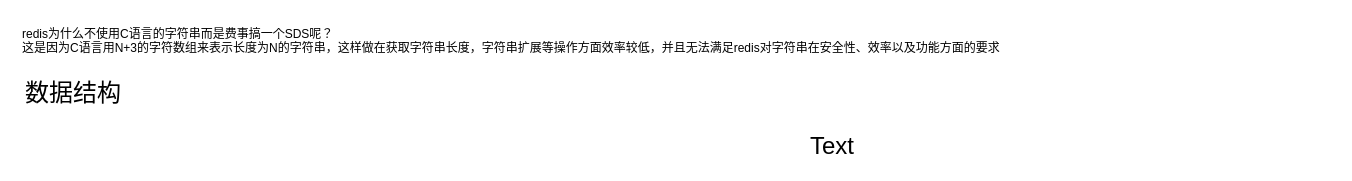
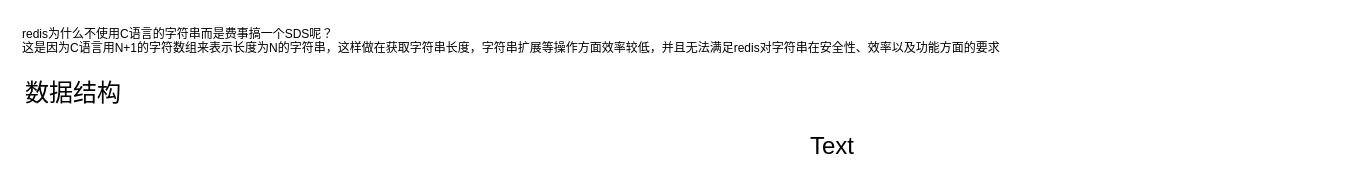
- <mxCell id="2" value="redis为什么不使用C语言的字符串而是费事搞一个SDS呢？&lt;br&gt;这是因为C语言用N+3的字符数组来表示长度为N的字符串，这样做在获取字符串长度，字符串扩展等操作方面效率较低，并且无法满足redis对字符串在安全性、效率以及功能方面的要求" style="text;html=1;" vertex="1" parent="1"><mxGeometry x="20" y="20" width="1310" height="30" as="geometry" /></mxCell>
+ <mxCell id="2" value="redis为什么不使用C语言的字符串而是费事搞一个SDS呢？&lt;br&gt;这是因为C语言用N+1的字符数组来表示长度为N的字符串，这样做在获取字符串长度，字符串扩展等操作方面效率较低，并且无法满足redis对字符串在安全性、效率以及功能方面的要求" style="text;html=1;" vertex="1" parent="1"><mxGeometry x="20" y="20" width="1310" height="30" as="geometry" /></mxCell>
